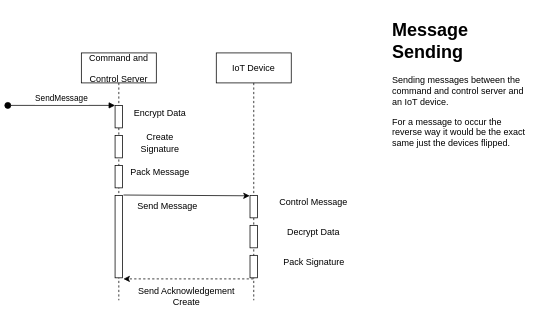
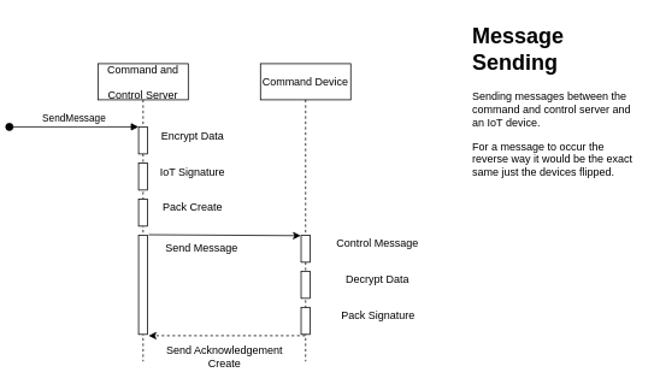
- <mxCell id="7" value="IoT Device" style="shape=umlLifeline;perimeter=lifelinePerimeter;container=1;collapsible=0;recursiveResize=0;rounded=0;shadow=0;strokeWidth=1;" parent="1" vertex="1"><mxGeometry x="200" y="70" width="100" height="330" as="geometry" /></mxCell>
+ <mxCell id="7" value="Command Device" style="shape=umlLifeline;perimeter=lifelinePerimeter;container=1;collapsible=0;recursiveResize=0;rounded=0;shadow=0;strokeWidth=1;" parent="1" vertex="1"><mxGeometry x="200" y="70" width="100" height="330" as="geometry" /></mxCell>
- <mxCell id="11" value="Create Signature" style="text;html=1;strokeColor=none;fillColor=none;align=center;verticalAlign=middle;whiteSpace=wrap;rounded=0;" parent="1" vertex="1"><mxGeometry x="80" y="180" width="90" height="20" as="geometry" /></mxCell>
+ <mxCell id="11" value="IoT Signature" style="text;html=1;strokeColor=none;fillColor=none;align=center;verticalAlign=middle;whiteSpace=wrap;rounded=0;" parent="1" vertex="1"><mxGeometry x="80" y="180" width="90" height="20" as="geometry" /></mxCell>
- <mxCell id="12" value="&lt;div&gt;Pack Message&lt;/div&gt;" style="text;html=1;strokeColor=none;fillColor=none;align=center;verticalAlign=middle;whiteSpace=wrap;rounded=0;" parent="1" vertex="1"><mxGeometry x="80" y="220" width="90" height="20" as="geometry" /></mxCell>
+ <mxCell id="12" value="&lt;div&gt;Pack Create&lt;/div&gt;" style="text;html=1;strokeColor=none;fillColor=none;align=center;verticalAlign=middle;whiteSpace=wrap;rounded=0;" parent="1" vertex="1"><mxGeometry x="80" y="220" width="90" height="20" as="geometry" /></mxCell>
